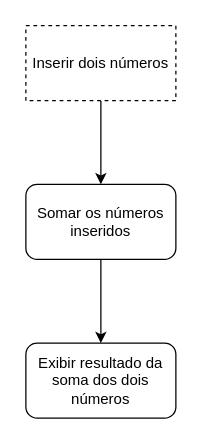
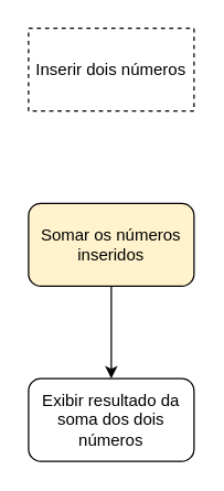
- <mxCell id="2" style="edgeStyle=orthogonalEdgeStyle;rounded=0;orthogonalLoop=1;jettySize=auto;html=1;entryX=0.5;entryY=0;entryDx=0;entryDy=0;" edge="1" parent="1" source="3" target="5"><mxGeometry relative="1" as="geometry" /></mxCell>
- <mxCell id="5" value="Somar os números inseridos" style="rounded=1;whiteSpace=wrap;html=1;" vertex="1" parent="1"><mxGeometry x="20" y="147" width="120" height="60" as="geometry" /></mxCell>
+ <mxCell id="5" value="Somar os números inseridos" style="rounded=1;whiteSpace=wrap;html=1;fillColor=#fff2cc;" vertex="1" parent="1"><mxGeometry x="20" y="147" width="120" height="60" as="geometry" /></mxCell>
